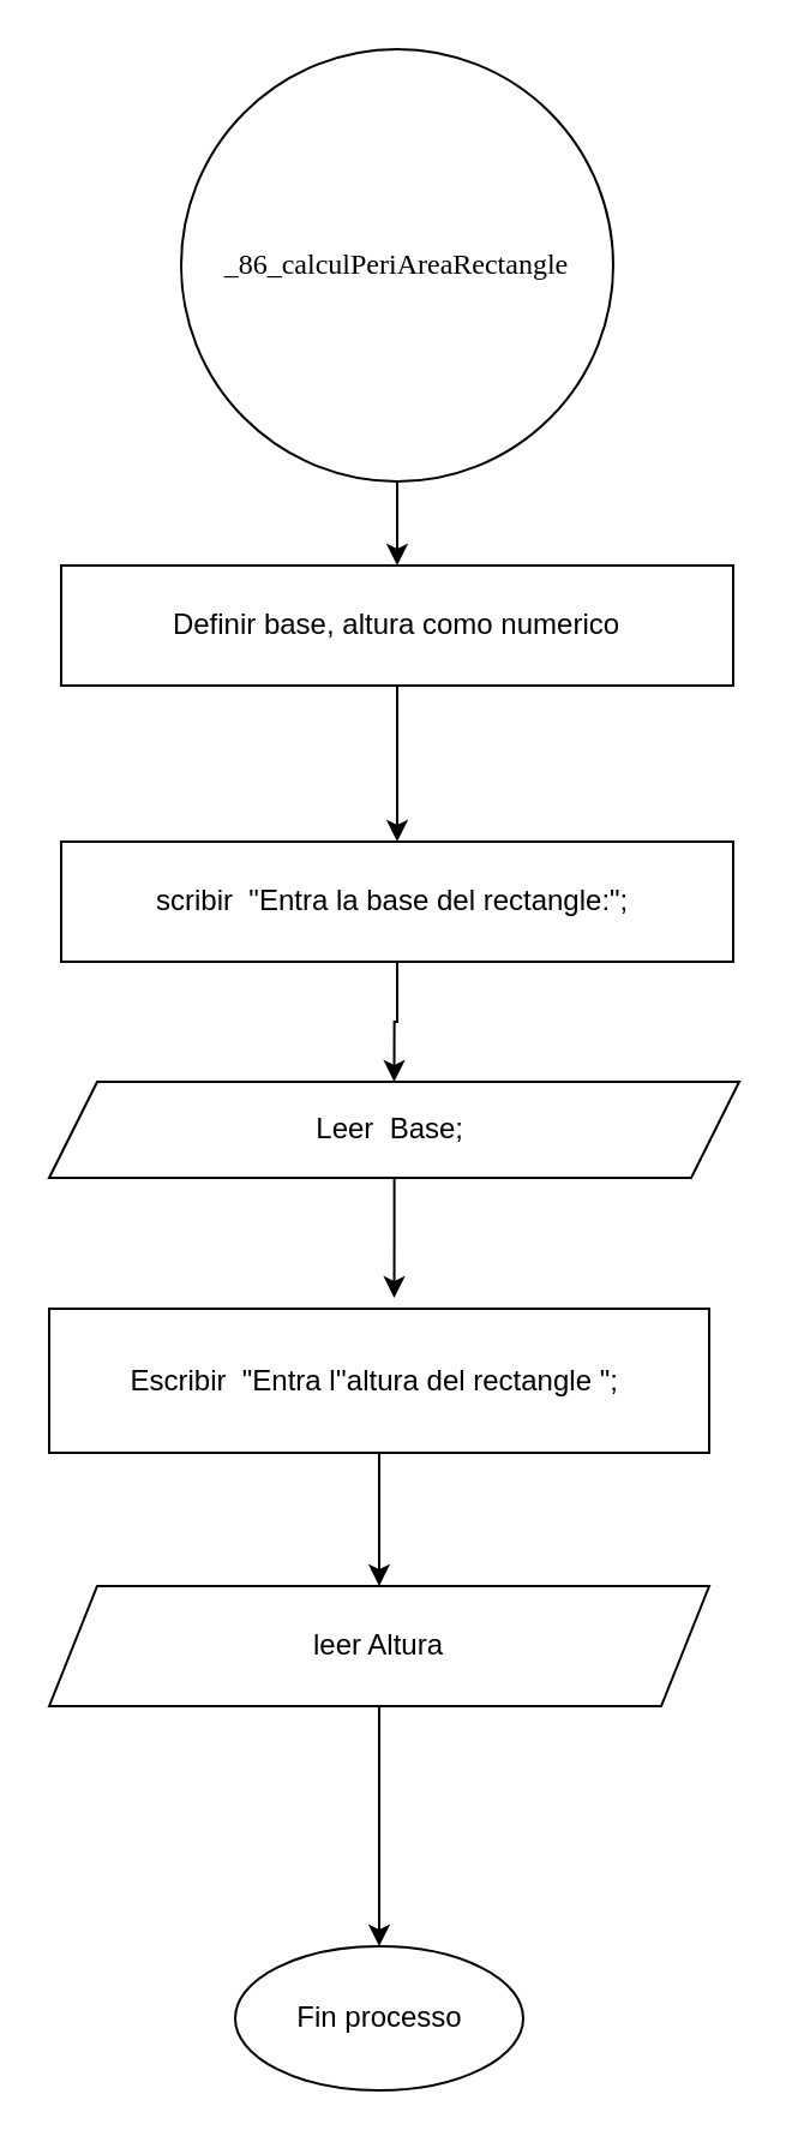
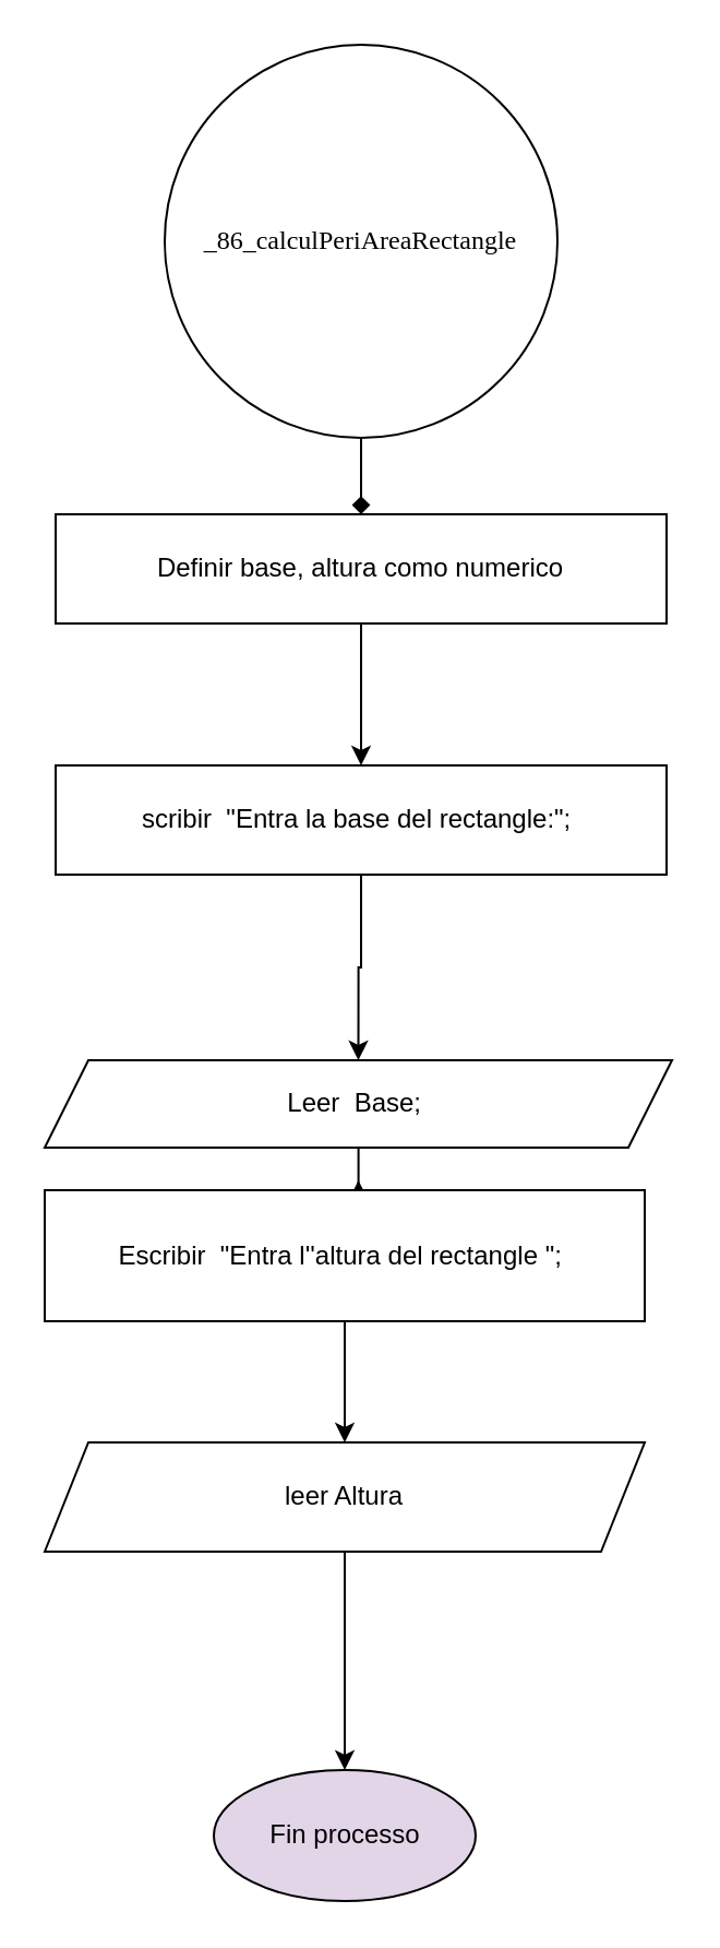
- <mxCell id="2" style="edgeStyle=orthogonalEdgeStyle;rounded=0;orthogonalLoop=1;jettySize=auto;html=1;entryX=0.5;entryY=0;entryDx=0;entryDy=0;fontFamily=Verdana;" edge="1" parent="1" source="3" target="5"><mxGeometry relative="1" as="geometry" /></mxCell>
+ <mxCell id="2" style="edgeStyle=orthogonalEdgeStyle;rounded=0;orthogonalLoop=1;jettySize=auto;html=1;entryX=0.5;entryY=0;entryDx=0;entryDy=0;fontFamily=Verdana;endArrow=diamond;" edge="1" parent="1" source="3" target="5"><mxGeometry relative="1" as="geometry" /></mxCell>
- <mxCell id="10" value="&lt;span style=&quot;font-size: 12px;&quot;&gt;Leer&amp;nbsp; Base;&amp;nbsp;&lt;/span&gt;" style="shape=parallelogram;perimeter=parallelogramPerimeter;whiteSpace=wrap;html=1;fixedSize=1;" vertex="1" parent="1"><mxGeometry x="20" y="450" width="287.5" height="40" as="geometry" /></mxCell>
+ <mxCell id="10" value="&lt;span style=&quot;font-size: 12px;&quot;&gt;Leer&amp;nbsp; Base;&amp;nbsp;&lt;/span&gt;" style="shape=parallelogram;perimeter=parallelogramPerimeter;whiteSpace=wrap;html=1;fixedSize=1;" vertex="1" parent="1"><mxGeometry x="20" y="485" width="287.5" height="40" as="geometry" /></mxCell>
- <mxCell id="15" value="Fin processo" style="ellipse;whiteSpace=wrap;html=1;" vertex="1" parent="1"><mxGeometry x="97.5" y="810" width="120" height="60" as="geometry" /></mxCell>
+ <mxCell id="15" value="Fin processo" style="ellipse;whiteSpace=wrap;html=1;fillColor=#e1d5e7;" vertex="1" parent="1"><mxGeometry x="97.5" y="810" width="120" height="60" as="geometry" /></mxCell>
